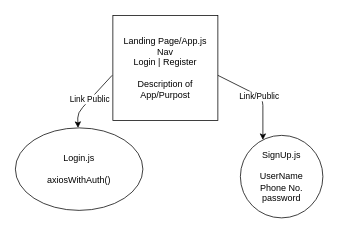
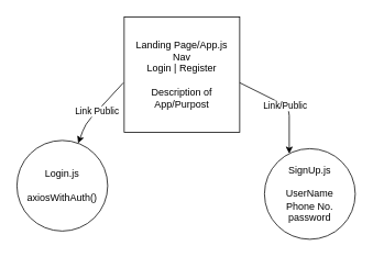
- <mxCell id="4" value="Login.js&lt;br&gt;&lt;br&gt;axiosWithAuth()" style="ellipse;whiteSpace=wrap;html=1;aspect=fixed;" vertex="1" parent="1"><mxGeometry x="20" y="170" width="170" height="110" as="geometry" /></mxCell>
+ <mxCell id="4" value="Login.js&lt;br&gt;&lt;br&gt;axiosWithAuth()" style="ellipse;whiteSpace=wrap;html=1;aspect=fixed;" vertex="1" parent="1"><mxGeometry x="20" y="170" width="110" height="110" as="geometry" /></mxCell>
